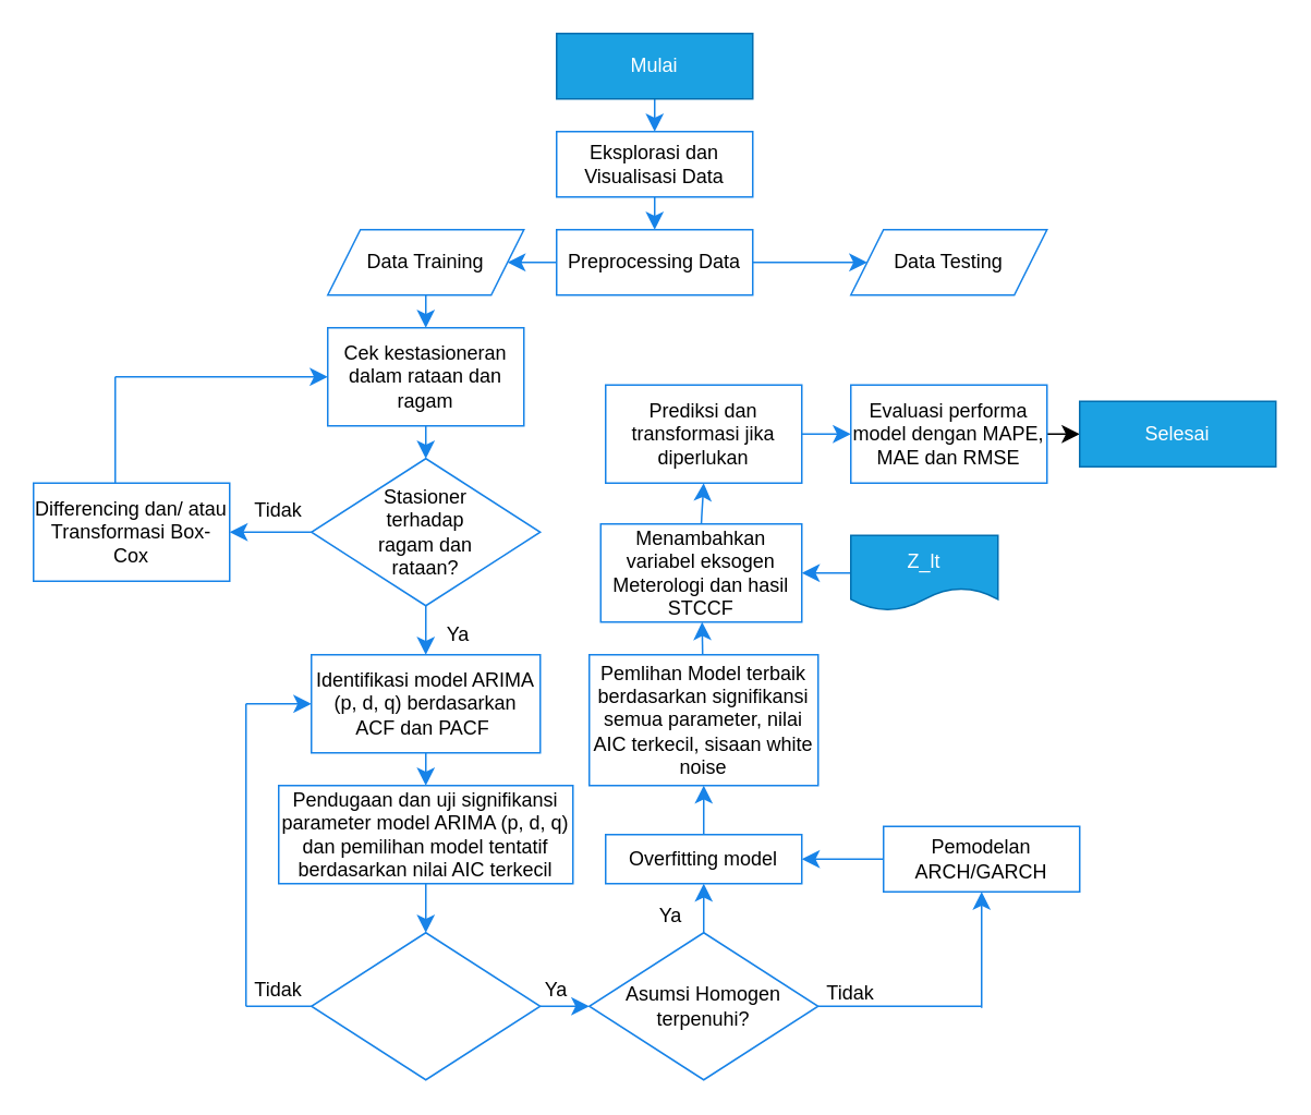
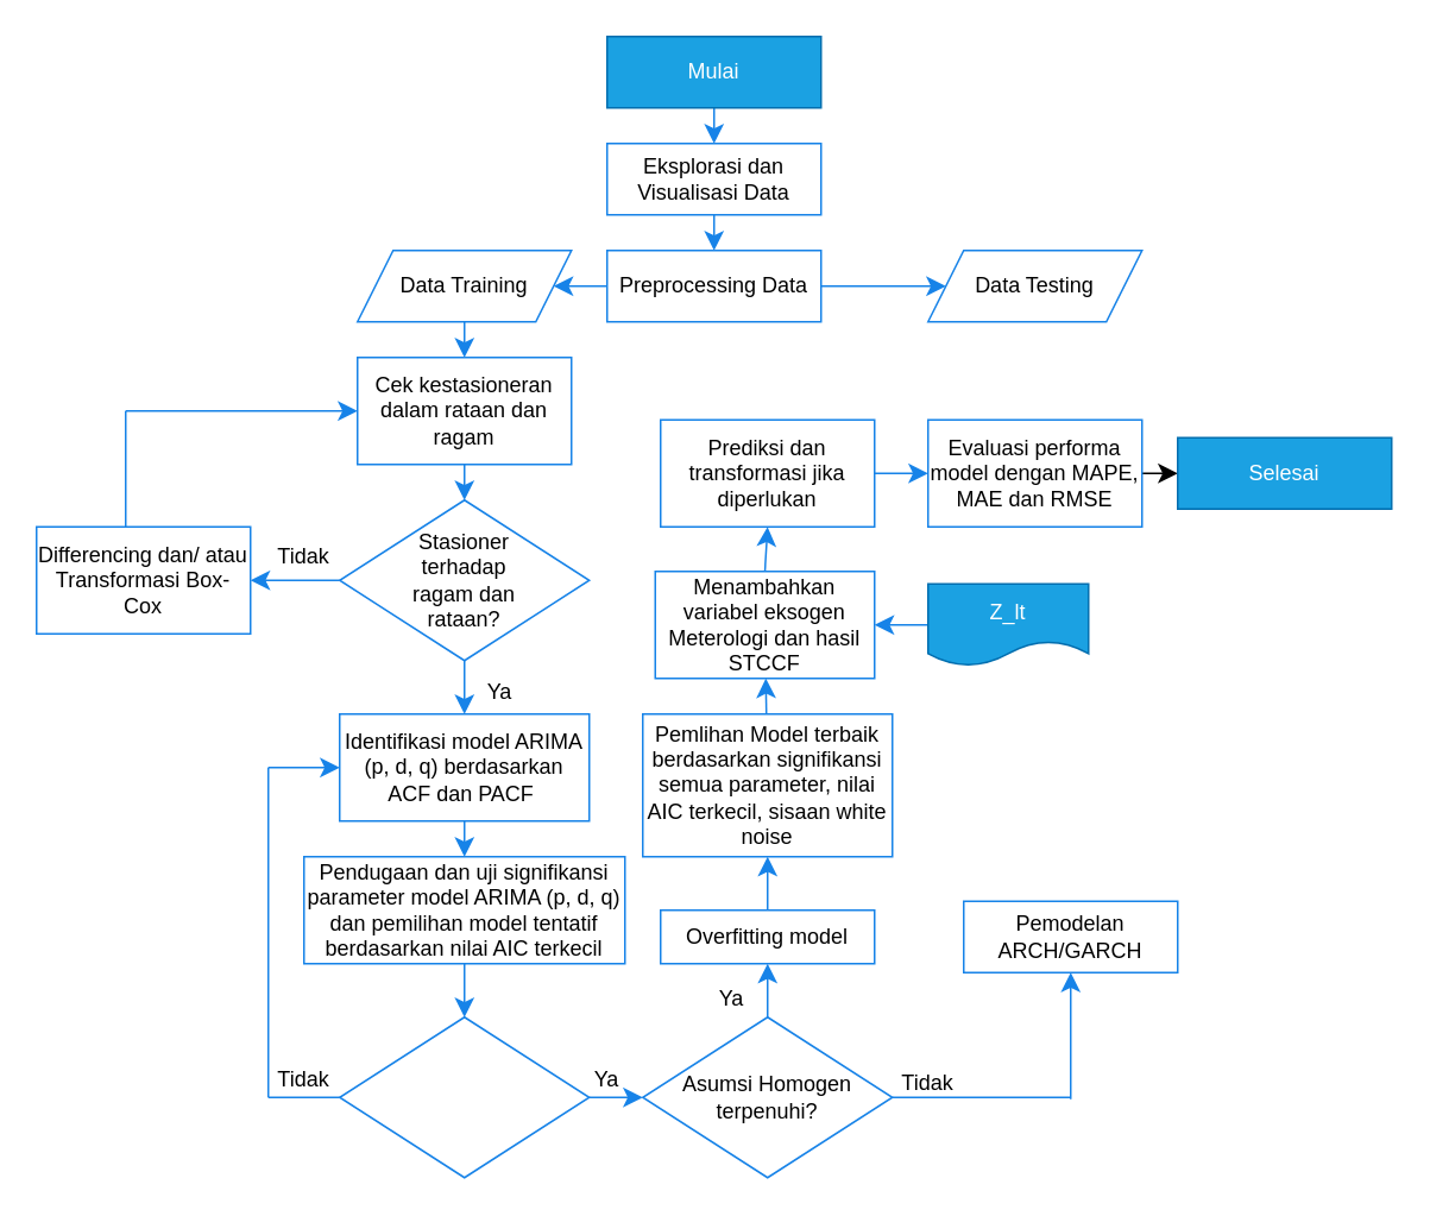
- <mxCell id="42" value="" style="edgeStyle=none;curved=1;rounded=0;orthogonalLoop=1;jettySize=auto;html=1;fontSize=12;startSize=8;endSize=8;entryX=1;entryY=0.5;entryDx=0;entryDy=0;strokeColor=#1783E8;" parent="1" source="43" target="37" edge="1"><mxGeometry relative="1" as="geometry" /></mxCell>
